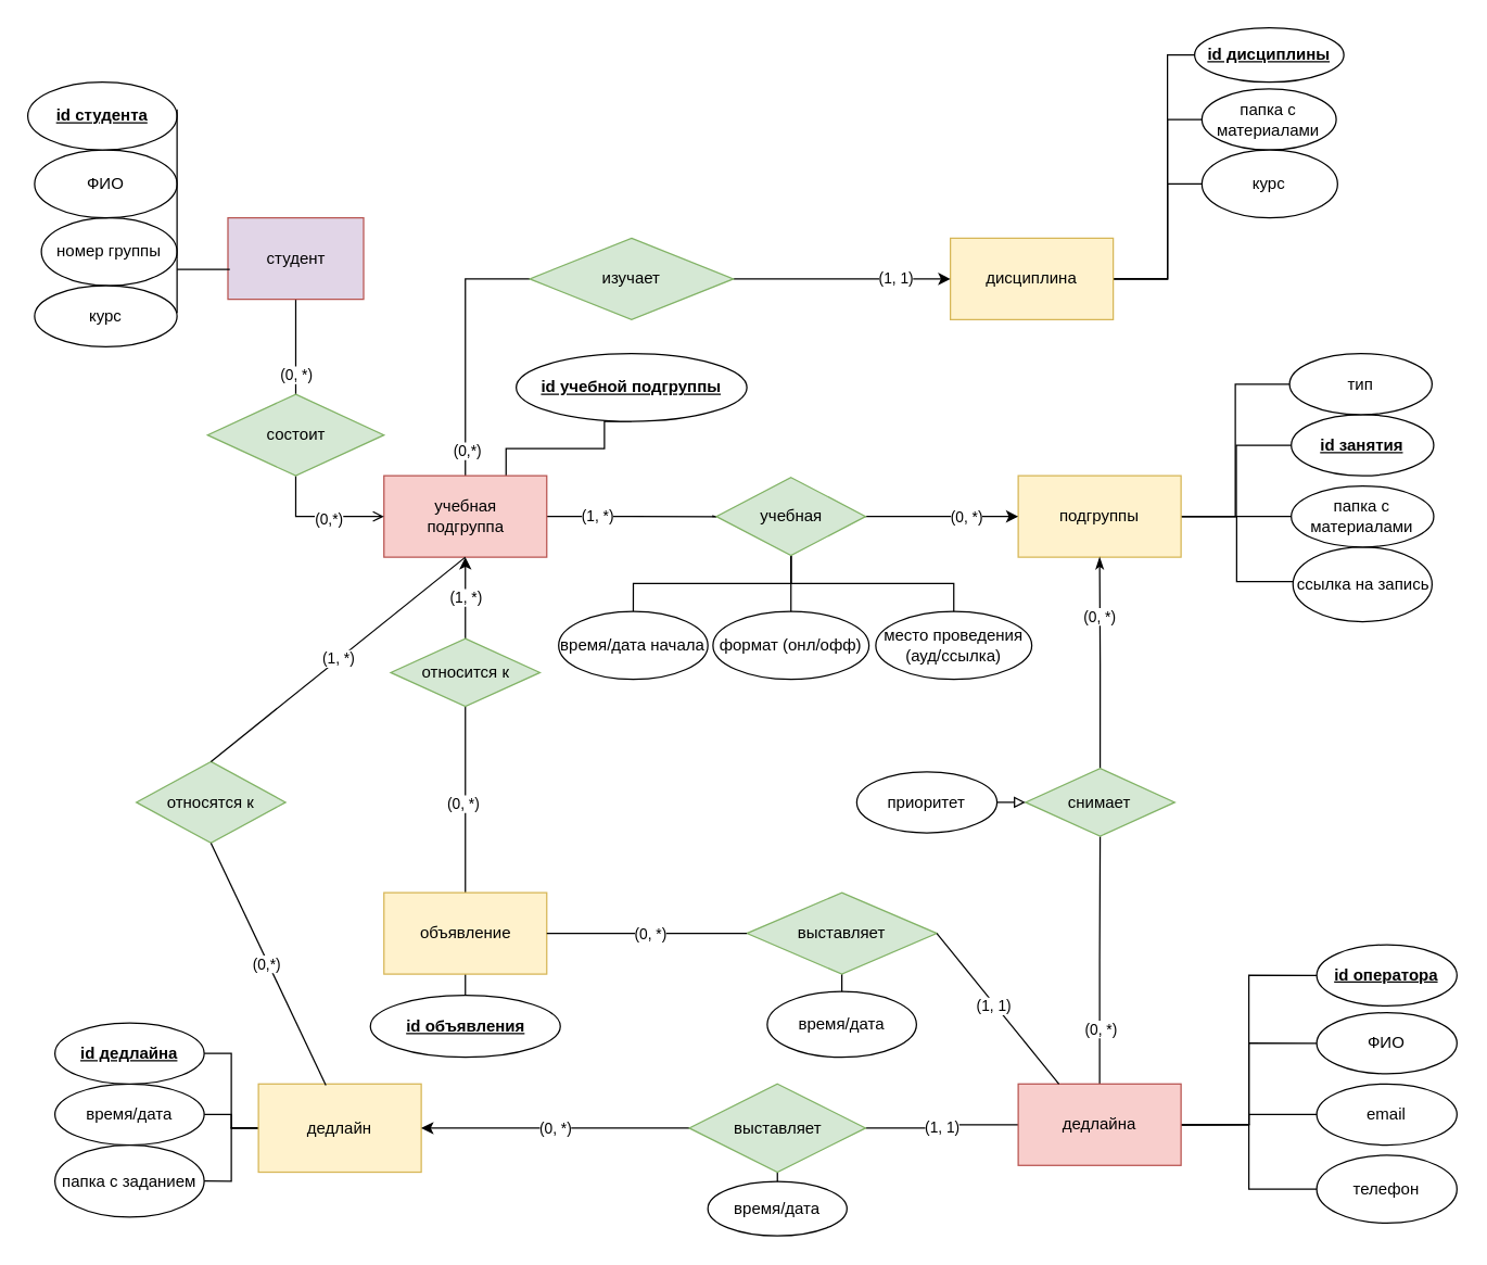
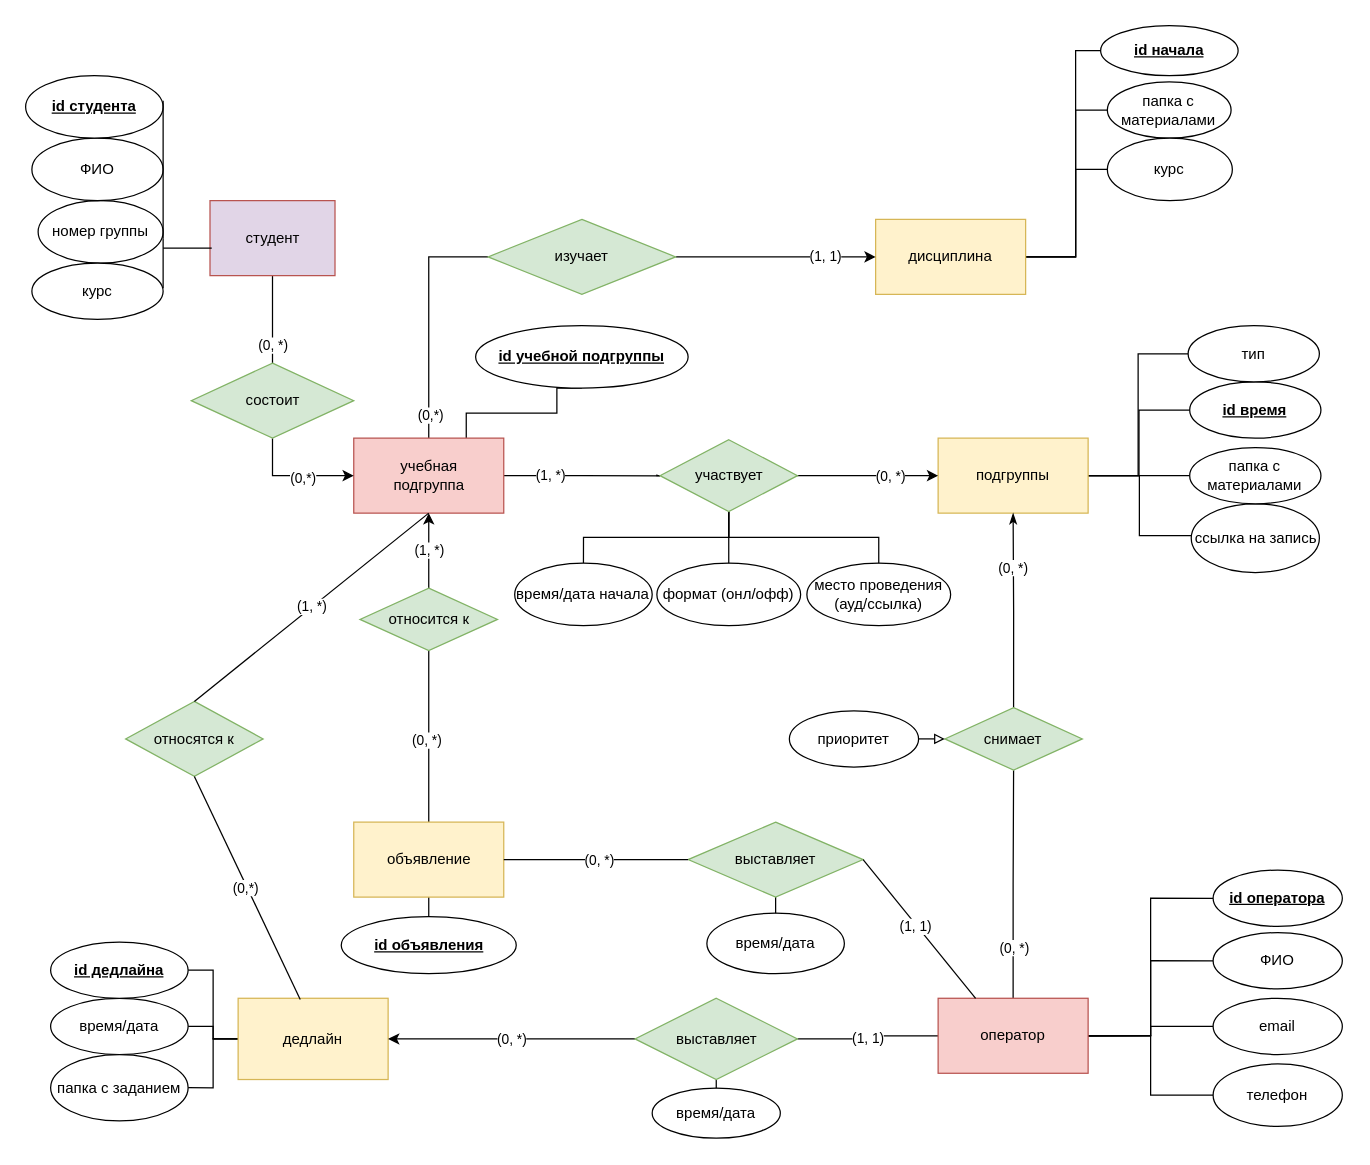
- <mxCell id="77" value="&lt;u&gt;&lt;b&gt;id дисциплины&lt;/b&gt;&lt;/u&gt;" style="ellipse;whiteSpace=wrap;html=1;" parent="1" vertex="1"><mxGeometry x="880" y="20" width="110" height="40" as="geometry" /></mxCell>
+ <mxCell id="77" value="&lt;u&gt;&lt;b&gt;id начала&lt;/b&gt;&lt;/u&gt;" style="ellipse;whiteSpace=wrap;html=1;" parent="1" vertex="1"><mxGeometry x="880" y="20" width="110" height="40" as="geometry" /></mxCell>
- <mxCell id="72" value="&lt;u&gt;&lt;b&gt;id занятия&lt;/b&gt;&lt;/u&gt;" style="ellipse;whiteSpace=wrap;html=1;" parent="1" vertex="1"><mxGeometry x="951.25" y="305" width="105" height="45" as="geometry" /></mxCell>
+ <mxCell id="72" value="&lt;u&gt;&lt;b&gt;id время&lt;/b&gt;&lt;/u&gt;" style="ellipse;whiteSpace=wrap;html=1;" parent="1" vertex="1"><mxGeometry x="951.25" y="305" width="105" height="45" as="geometry" /></mxCell>
- <mxCell id="35" style="edgeStyle=orthogonalEdgeStyle;rounded=0;orthogonalLoop=1;jettySize=auto;html=1;entryX=0;entryY=0.5;entryDx=0;entryDy=0;endArrow=open;" parent="1" source="37" target="24" edge="1"><mxGeometry relative="1" as="geometry" /></mxCell>
+ <mxCell id="35" style="edgeStyle=orthogonalEdgeStyle;rounded=0;orthogonalLoop=1;jettySize=auto;html=1;entryX=0;entryY=0.5;entryDx=0;entryDy=0;" parent="1" source="37" target="24" edge="1"><mxGeometry relative="1" as="geometry" /></mxCell>
- <mxCell id="34" value="учебная" style="rhombus;whiteSpace=wrap;html=1;fillColor=#d5e8d4;strokeColor=#82b366;" parent="1" vertex="1"><mxGeometry x="527.5" y="351.25" width="110" height="57.5" as="geometry" /></mxCell>
+ <mxCell id="34" value="участвует" style="rhombus;whiteSpace=wrap;html=1;fillColor=#d5e8d4;strokeColor=#82b366;" parent="1" vertex="1"><mxGeometry x="527.5" y="351.25" width="110" height="57.5" as="geometry" /></mxCell>
- <mxCell id="45" value="дедлайна" style="rounded=0;whiteSpace=wrap;html=1;fillColor=#f8cecc;strokeColor=#b85450;" parent="1" vertex="1"><mxGeometry x="750" y="798.12" width="120" height="60" as="geometry" /></mxCell>
+ <mxCell id="45" value="оператор" style="rounded=0;whiteSpace=wrap;html=1;fillColor=#f8cecc;strokeColor=#b85450;" parent="1" vertex="1"><mxGeometry x="750" y="798.12" width="120" height="60" as="geometry" /></mxCell>
